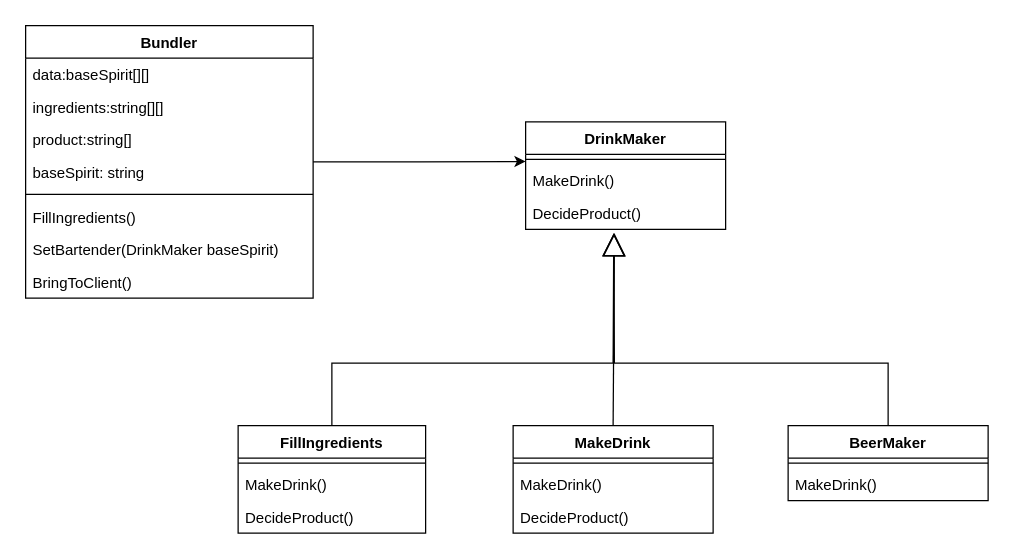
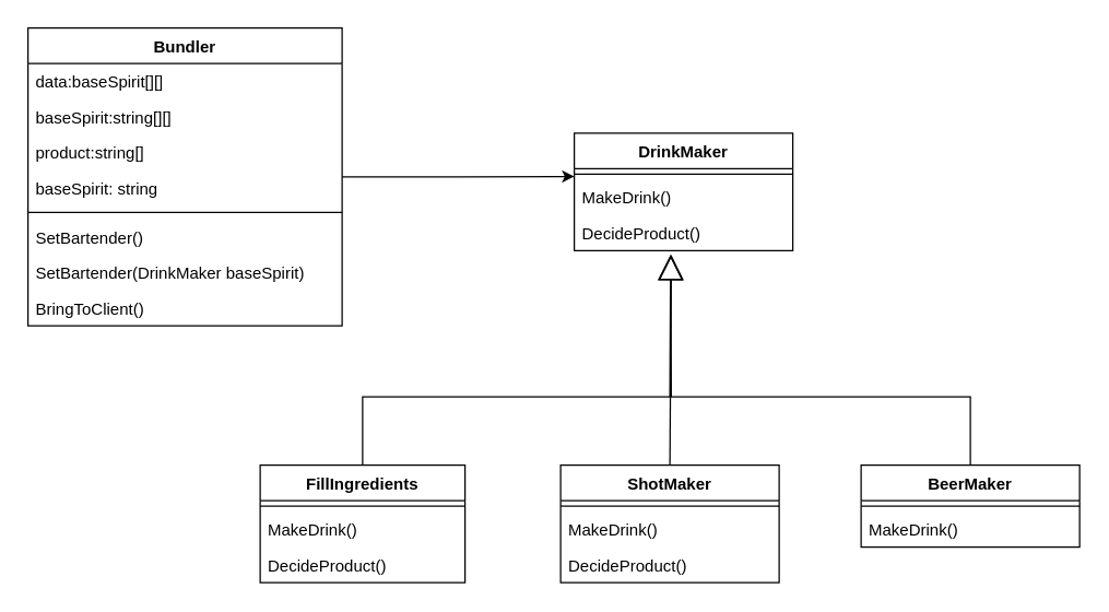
- <mxCell id="4" value="ingredients:string[][]" style="text;strokeColor=none;fillColor=none;align=left;verticalAlign=top;spacingLeft=4;spacingRight=4;overflow=hidden;rotatable=0;points=[[0,0.5],[1,0.5]];portConstraint=eastwest;whiteSpace=wrap;html=1;" parent="2" vertex="1"><mxGeometry y="52" width="230" height="26" as="geometry" /></mxCell>
+ <mxCell id="4" value="baseSpirit:string[][]" style="text;strokeColor=none;fillColor=none;align=left;verticalAlign=top;spacingLeft=4;spacingRight=4;overflow=hidden;rotatable=0;points=[[0,0.5],[1,0.5]];portConstraint=eastwest;whiteSpace=wrap;html=1;" parent="2" vertex="1"><mxGeometry y="52" width="230" height="26" as="geometry" /></mxCell>
- <mxCell id="8" value="FillIngredients()&lt;br&gt;" style="text;strokeColor=none;fillColor=none;align=left;verticalAlign=top;spacingLeft=4;spacingRight=4;overflow=hidden;rotatable=0;points=[[0,0.5],[1,0.5]];portConstraint=eastwest;whiteSpace=wrap;html=1;" parent="2" vertex="1"><mxGeometry y="140" width="230" height="26" as="geometry" /></mxCell>
+ <mxCell id="8" value="SetBartender()&lt;br&gt;" style="text;strokeColor=none;fillColor=none;align=left;verticalAlign=top;spacingLeft=4;spacingRight=4;overflow=hidden;rotatable=0;points=[[0,0.5],[1,0.5]];portConstraint=eastwest;whiteSpace=wrap;html=1;" parent="2" vertex="1"><mxGeometry y="140" width="230" height="26" as="geometry" /></mxCell>
- <mxCell id="19" value="MakeDrink" style="swimlane;fontStyle=1;align=center;verticalAlign=top;childLayout=stackLayout;horizontal=1;startSize=26;horizontalStack=0;resizeParent=1;resizeParentMax=0;resizeLast=0;collapsible=1;marginBottom=0;whiteSpace=wrap;html=1;" parent="1" vertex="1"><mxGeometry x="410" y="340" width="160" height="86" as="geometry" /></mxCell>
+ <mxCell id="19" value="ShotMaker" style="swimlane;fontStyle=1;align=center;verticalAlign=top;childLayout=stackLayout;horizontal=1;startSize=26;horizontalStack=0;resizeParent=1;resizeParentMax=0;resizeLast=0;collapsible=1;marginBottom=0;whiteSpace=wrap;html=1;" parent="1" vertex="1"><mxGeometry x="410" y="340" width="160" height="86" as="geometry" /></mxCell>
